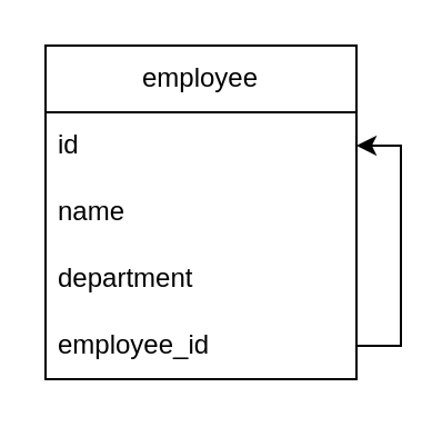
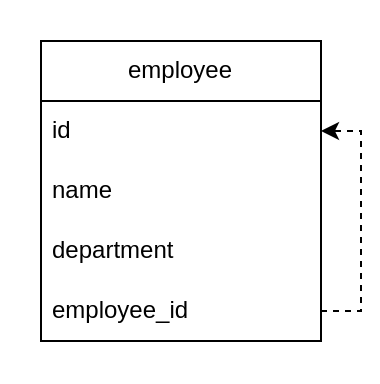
- <mxCell id="6" style="edgeStyle=orthogonalEdgeStyle;rounded=0;orthogonalLoop=1;jettySize=auto;html=1;entryX=1;entryY=0.5;entryDx=0;entryDy=0;exitX=1;exitY=0.5;exitDx=0;exitDy=0;" edge="1" parent="2" source="7" target="3"><mxGeometry relative="1" as="geometry" /></mxCell>
+ <mxCell id="6" style="edgeStyle=orthogonalEdgeStyle;rounded=0;orthogonalLoop=1;jettySize=auto;html=1;entryX=1;entryY=0.5;entryDx=0;entryDy=0;exitX=1;exitY=0.5;exitDx=0;exitDy=0;dashed=1;" edge="1" parent="2" source="7" target="3"><mxGeometry relative="1" as="geometry" /></mxCell>
